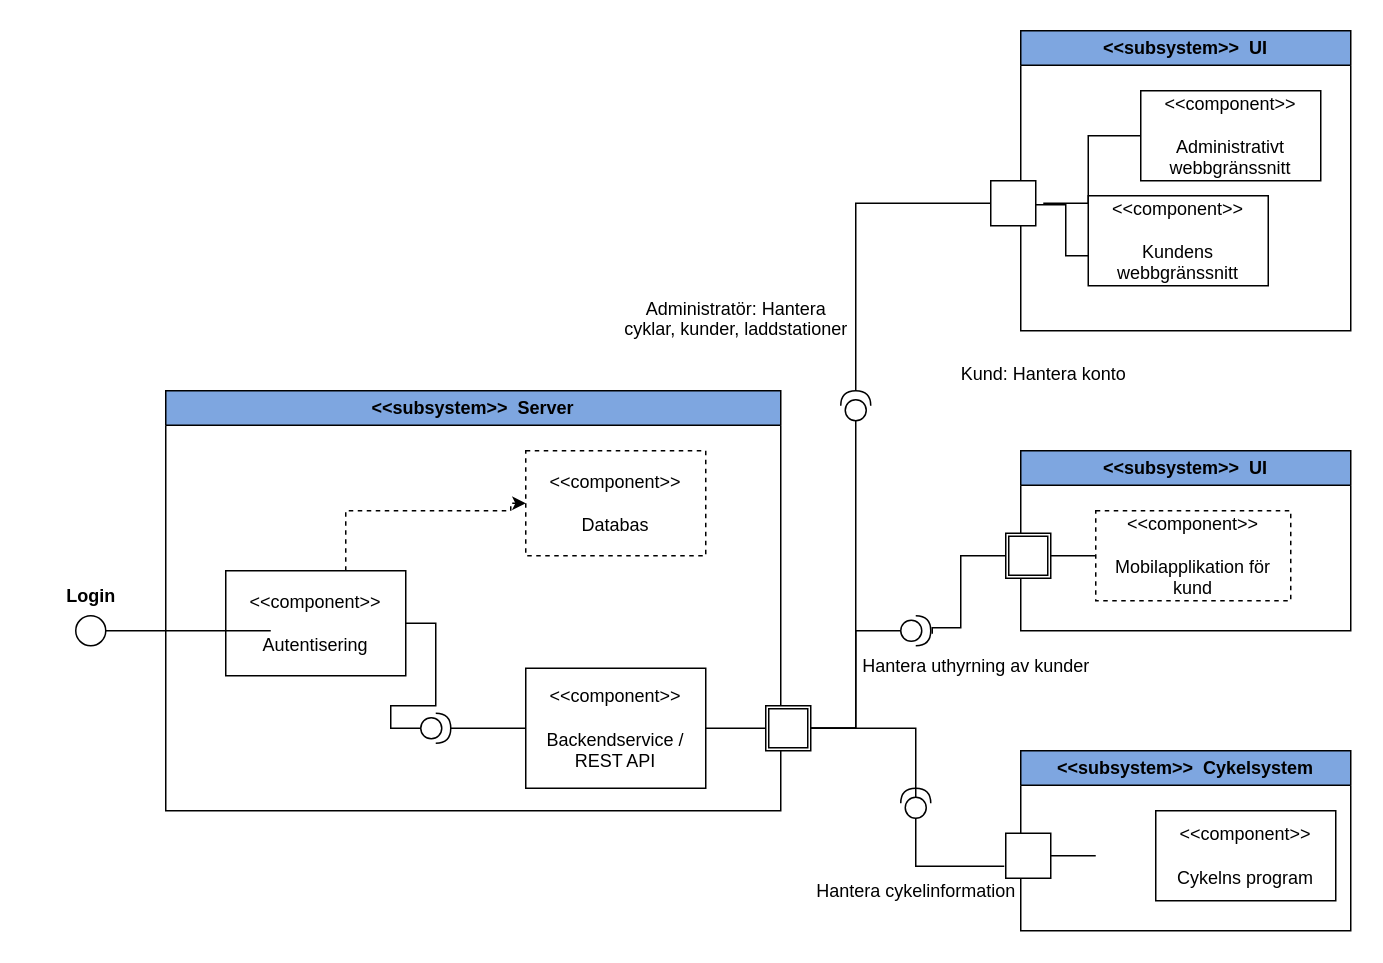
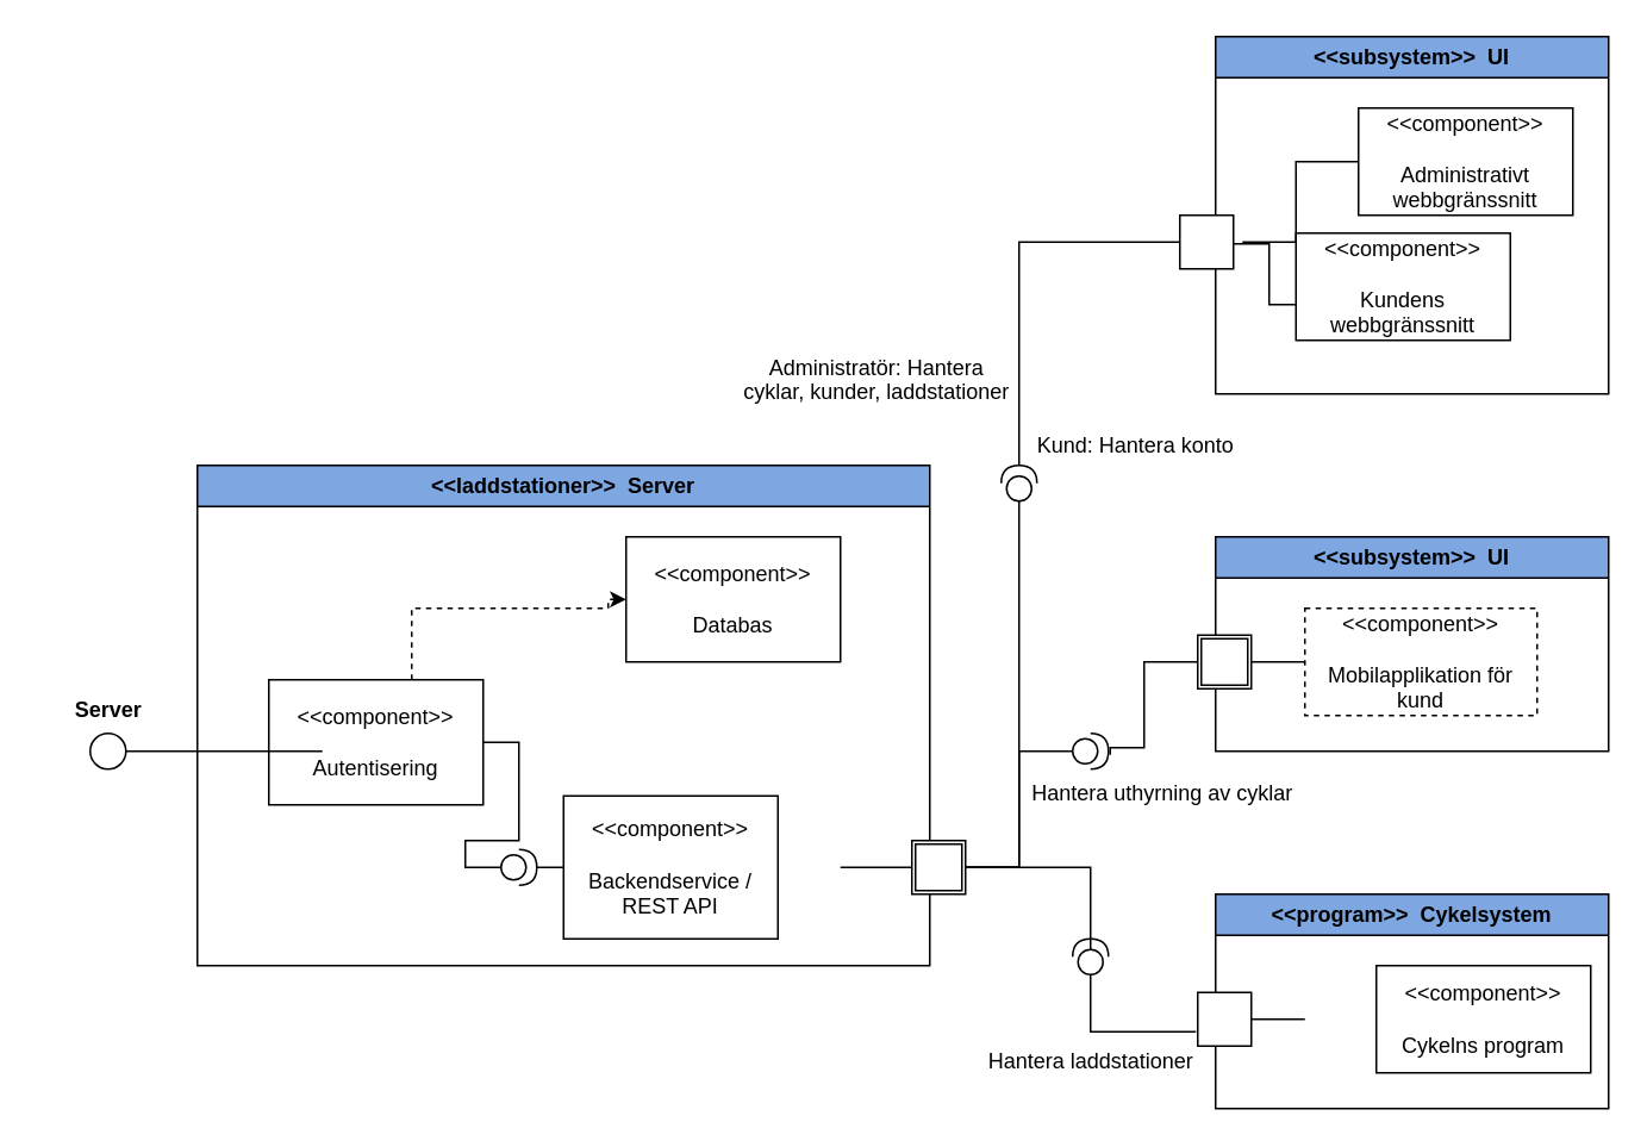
- <mxCell id="40" value="&lt;span style=&quot;font-weight: normal;&quot;&gt;&lt;font style=&quot;font-size: 12px;&quot;&gt;Kund: Hantera konto&lt;br&gt;&lt;/font&gt;&lt;/span&gt;" style="text;strokeColor=none;fillColor=none;html=1;fontSize=24;fontStyle=1;verticalAlign=middle;align=center;" parent="1" vertex="1"><mxGeometry x="630" y="230" width="130" height="30" as="geometry" /></mxCell>
+ <mxCell id="40" value="&lt;span style=&quot;font-weight: normal;&quot;&gt;&lt;font style=&quot;font-size: 12px;&quot;&gt;Kund: Hantera konto&lt;br&gt;&lt;/font&gt;&lt;/span&gt;" style="text;strokeColor=none;fillColor=none;html=1;fontSize=24;fontStyle=1;verticalAlign=middle;align=center;" parent="1" vertex="1"><mxGeometry x="570" y="230" width="130" height="30" as="geometry" /></mxCell>
- <mxCell id="2" value="&amp;lt;&amp;lt;subsystem&amp;gt;&amp;gt;&amp;nbsp; Server" style="swimlane;whiteSpace=wrap;html=1;fillColor=#7EA6E0;" parent="1" vertex="1"><mxGeometry x="110" y="260" width="410" height="280" as="geometry" /></mxCell>
+ <mxCell id="2" value="&amp;lt;&amp;lt;laddstationer&amp;gt;&amp;gt;&amp;nbsp; Server" style="swimlane;whiteSpace=wrap;html=1;fillColor=#7EA6E0;" parent="1" vertex="1"><mxGeometry x="110" y="260" width="410" height="280" as="geometry" /></mxCell>
- <mxCell id="3" value="&amp;lt;&amp;lt;component&amp;gt;&amp;gt;&lt;br&gt;&lt;br&gt;Databas" style="whiteSpace=wrap;html=1;dashed=1;" parent="2" vertex="1"><mxGeometry x="240" y="40" width="120" height="70" as="geometry" /></mxCell>
+ <mxCell id="3" value="&amp;lt;&amp;lt;component&amp;gt;&amp;gt;&lt;br&gt;&lt;br&gt;Databas" style="whiteSpace=wrap;html=1;" parent="2" vertex="1"><mxGeometry x="240" y="40" width="120" height="70" as="geometry" /></mxCell>
- <mxCell id="30" value="Login" style="text;align=center;fontStyle=1;verticalAlign=middle;spacingLeft=3;spacingRight=3;strokeColor=none;rotatable=0;points=[[0,0.5],[1,0.5]];portConstraint=eastwest;html=1;" parent="1" vertex="1"><mxGeometry x="20" y="384" width="80" height="26" as="geometry" /></mxCell>
+ <mxCell id="30" value="Server" style="text;align=center;fontStyle=1;verticalAlign=middle;spacingLeft=3;spacingRight=3;strokeColor=none;rotatable=0;points=[[0,0.5],[1,0.5]];portConstraint=eastwest;html=1;" parent="1" vertex="1"><mxGeometry x="20" y="384" width="80" height="26" as="geometry" /></mxCell>
- <mxCell id="29" value="&lt;font style=&quot;font-size: 12px; font-weight: normal;&quot;&gt;Hantera uthyrning av kunder&lt;/font&gt;" style="text;strokeColor=none;fillColor=none;html=1;fontSize=24;fontStyle=1;verticalAlign=middle;align=center;" parent="1" vertex="1"><mxGeometry x="580" y="420" width="140" height="40" as="geometry" /></mxCell>
+ <mxCell id="29" value="&lt;font style=&quot;font-size: 12px; font-weight: normal;&quot;&gt;Hantera uthyrning av cyklar&lt;/font&gt;" style="text;strokeColor=none;fillColor=none;html=1;fontSize=24;fontStyle=1;verticalAlign=middle;align=center;" parent="1" vertex="1"><mxGeometry x="580" y="420" width="140" height="40" as="geometry" /></mxCell>
- <mxCell id="4" value="&amp;lt;&amp;lt;component&amp;gt;&amp;gt;&lt;br&gt;&lt;br&gt;Backendservice / REST API" style="whiteSpace=wrap;html=1;" parent="2" vertex="1"><mxGeometry x="240" y="185" width="120" height="80" as="geometry" /></mxCell>
+ <mxCell id="4" value="&amp;lt;&amp;lt;component&amp;gt;&amp;gt;&lt;br&gt;&lt;br&gt;Backendservice / REST API" style="whiteSpace=wrap;html=1;" parent="2" vertex="1"><mxGeometry x="205" y="185" width="120" height="80" as="geometry" /></mxCell>
- <mxCell id="22" value="&amp;lt;&amp;lt;subsystem&amp;gt;&amp;gt;&amp;nbsp; Cykelsystem" style="swimlane;whiteSpace=wrap;html=1;fillColor=#7EA6E0;" parent="1" vertex="1"><mxGeometry x="680" y="500" width="220" height="120" as="geometry" /></mxCell>
+ <mxCell id="22" value="&amp;lt;&amp;lt;program&amp;gt;&amp;gt;&amp;nbsp; Cykelsystem" style="swimlane;whiteSpace=wrap;html=1;fillColor=#7EA6E0;" parent="1" vertex="1"><mxGeometry x="680" y="500" width="220" height="120" as="geometry" /></mxCell>
- <mxCell id="38" value="&lt;font style=&quot;font-size: 12px; font-weight: normal;&quot;&gt;Hantera cykelinformation&lt;/font&gt;" style="text;strokeColor=none;fillColor=none;html=1;fontSize=24;fontStyle=1;verticalAlign=middle;align=center;" parent="1" vertex="1"><mxGeometry x="525" y="570" width="170" height="40" as="geometry" /></mxCell>
+ <mxCell id="38" value="&lt;font style=&quot;font-size: 12px; font-weight: normal;&quot;&gt;Hantera laddstationer&lt;/font&gt;" style="text;strokeColor=none;fillColor=none;html=1;fontSize=24;fontStyle=1;verticalAlign=middle;align=center;" parent="1" vertex="1"><mxGeometry x="525" y="570" width="170" height="40" as="geometry" /></mxCell>
